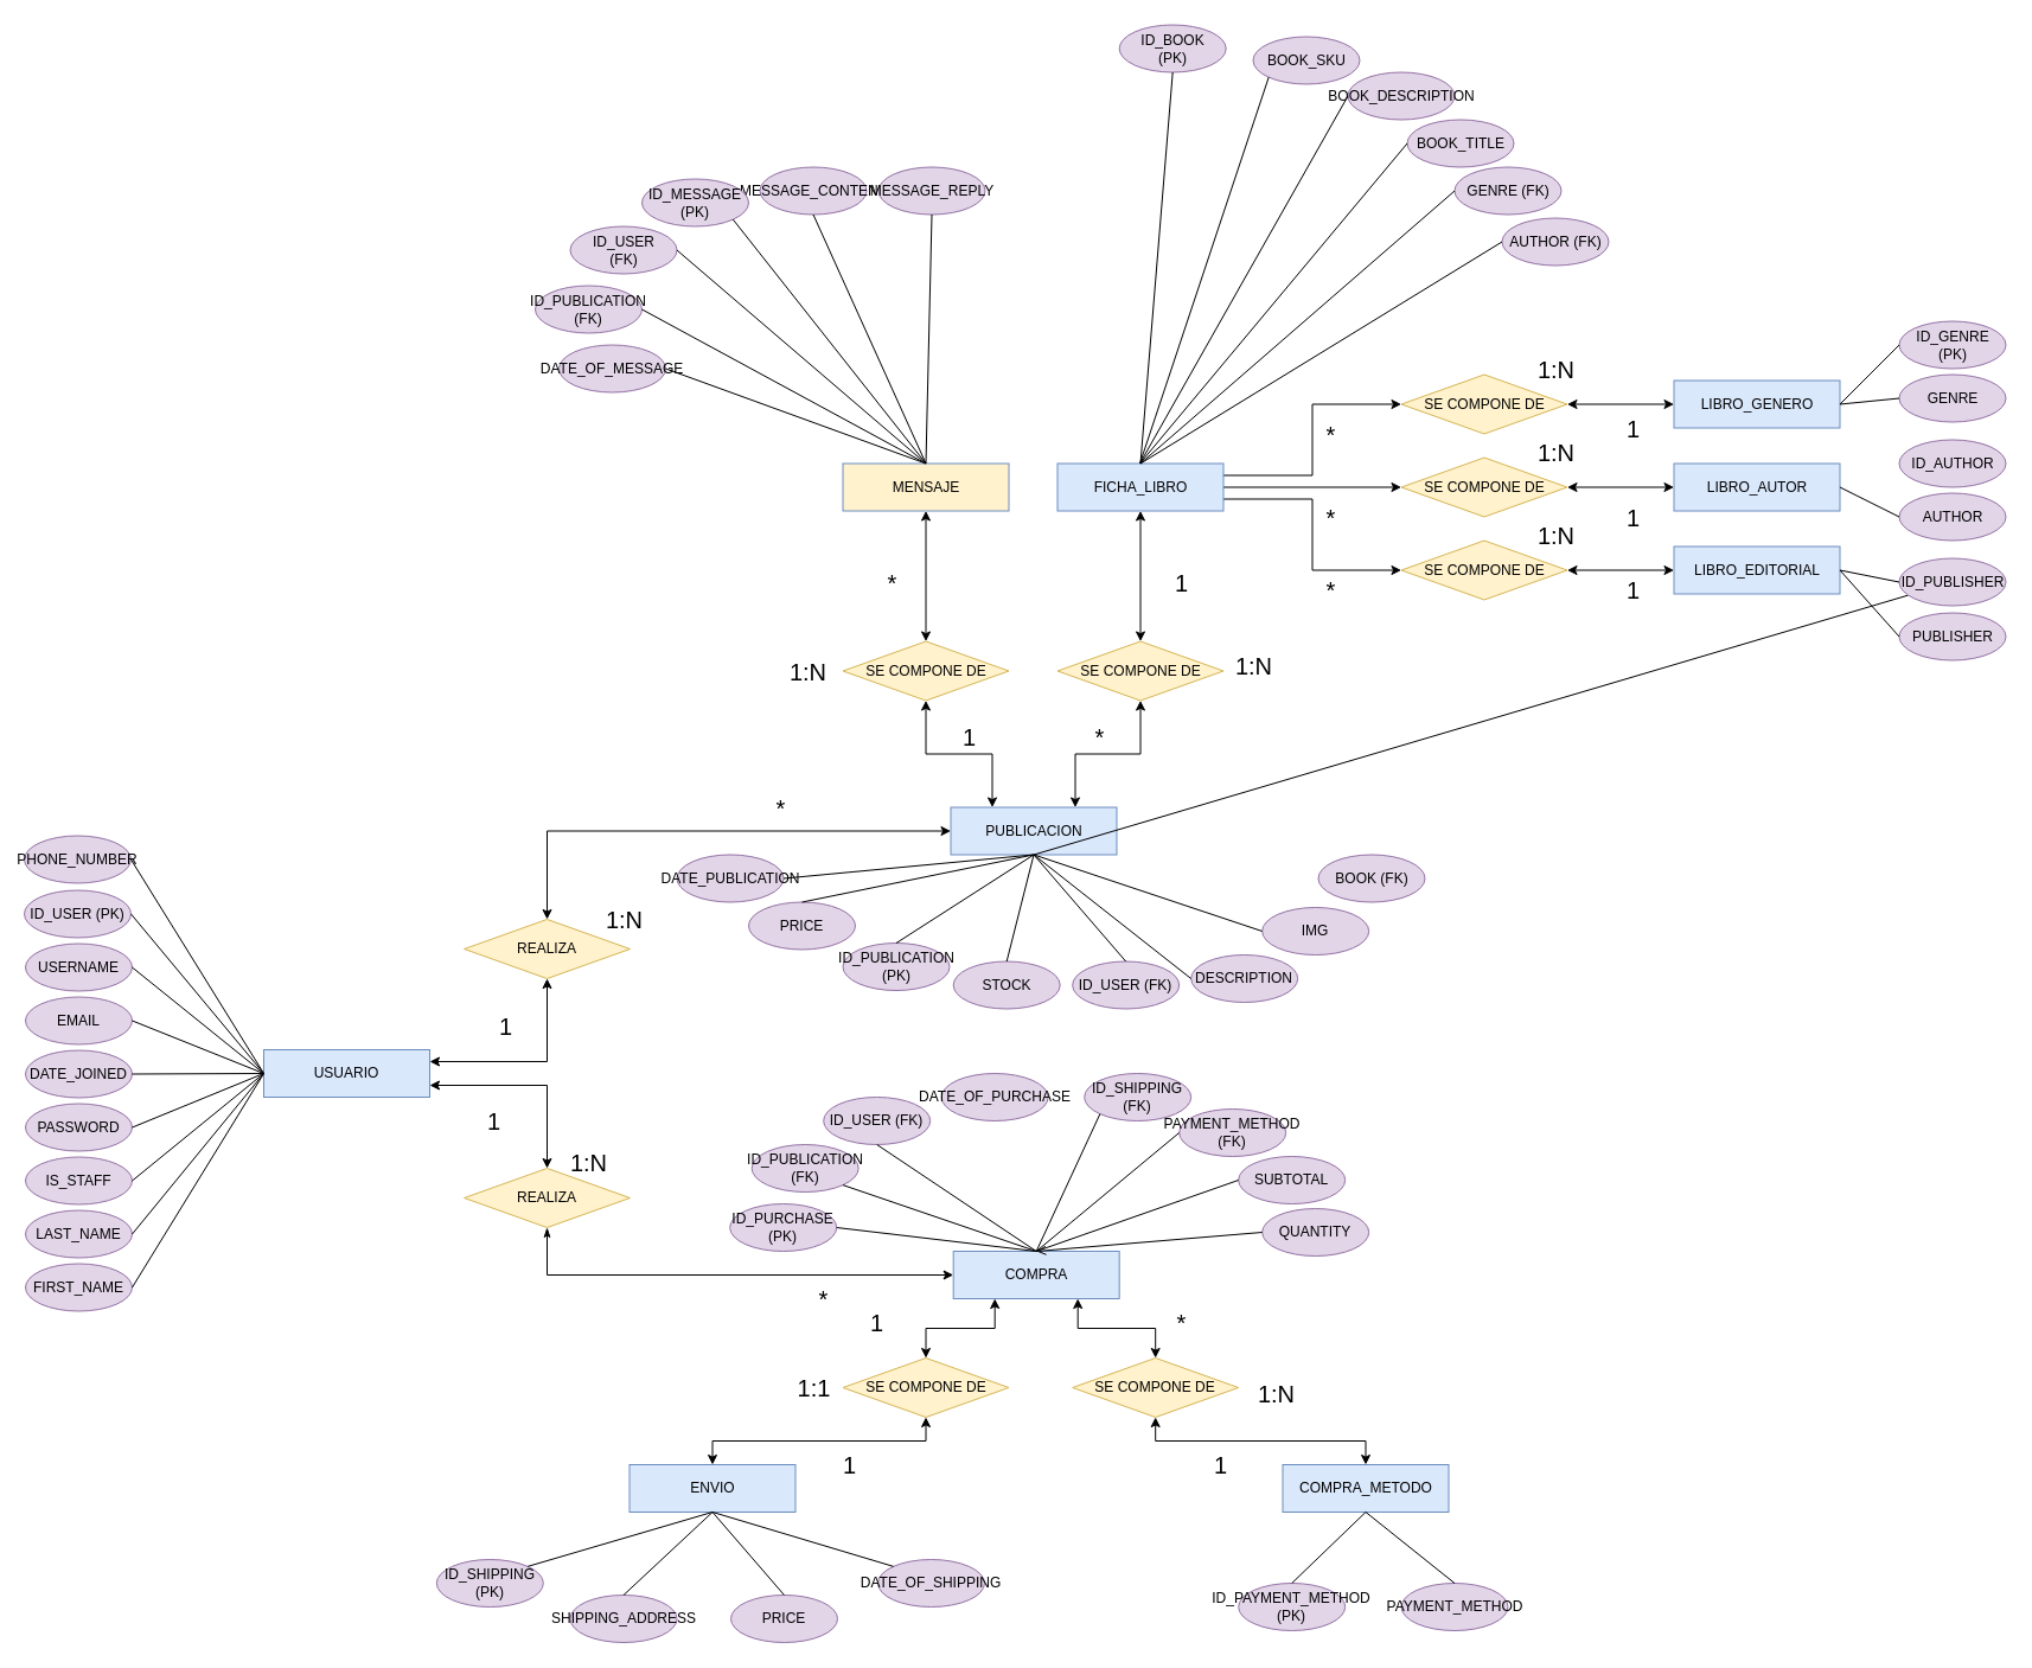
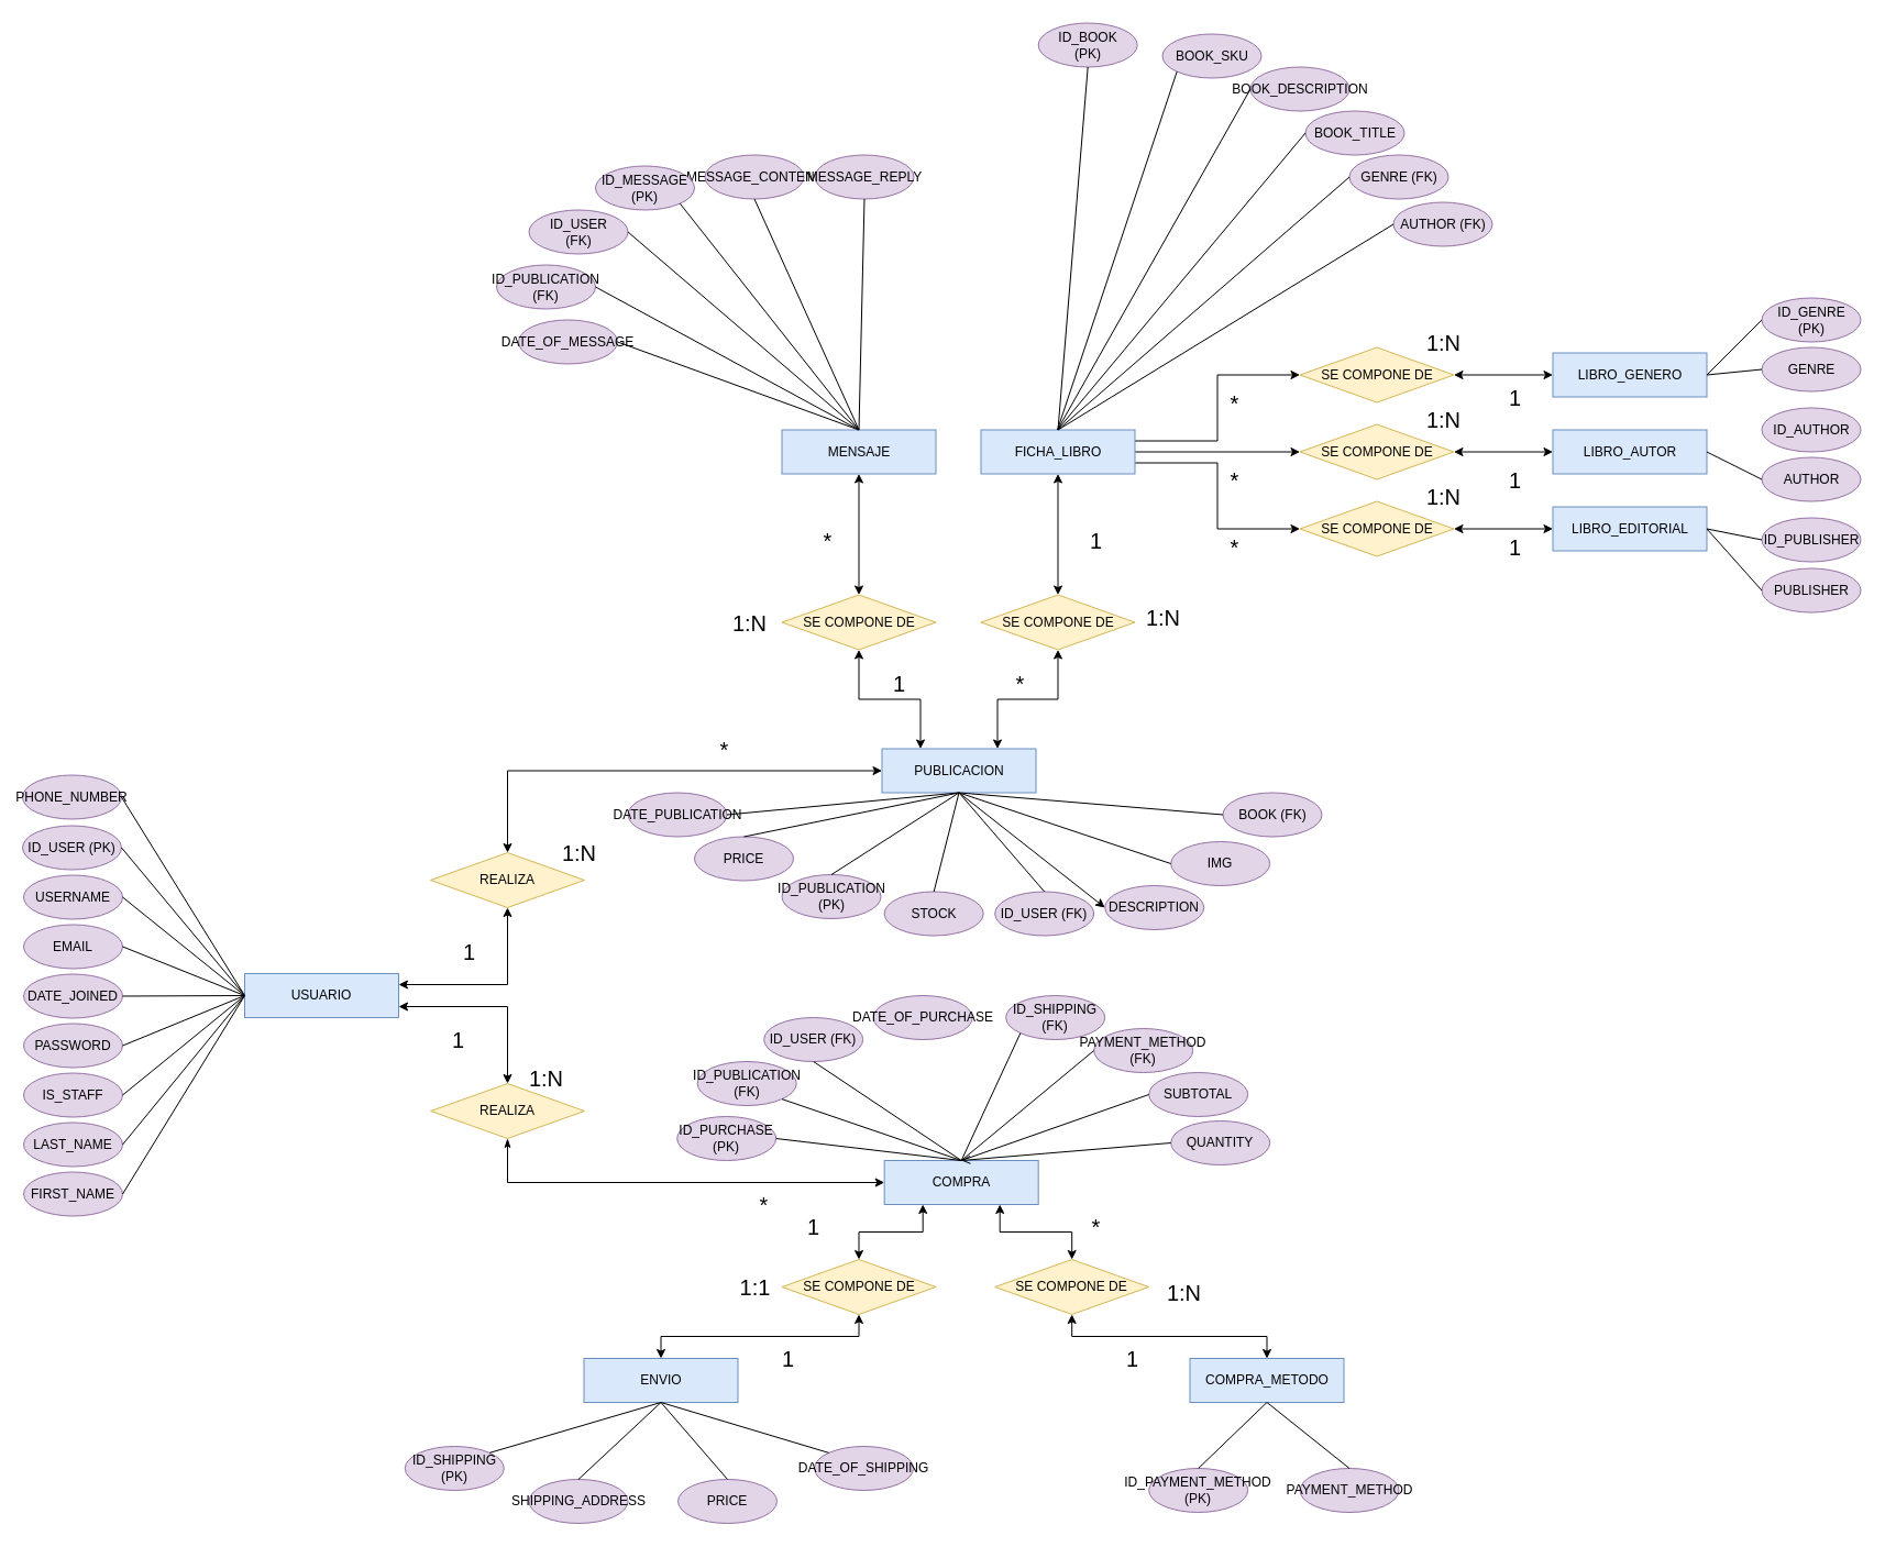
- <mxCell id="33" value="MENSAJE" style="rounded=0;whiteSpace=wrap;html=1;fillColor=#fff2cc;strokeColor=#6c8ebf;" parent="1" vertex="1"><mxGeometry x="710.5" y="390.5" width="140" height="40" as="geometry" /></mxCell>
+ <mxCell id="33" value="MENSAJE" style="rounded=0;whiteSpace=wrap;html=1;fillColor=#dae8fc;strokeColor=#6c8ebf;" parent="1" vertex="1"><mxGeometry x="710.5" y="390.5" width="140" height="40" as="geometry" /></mxCell>
- <mxCell id="102" value="" style="endArrow=none;html=1;rounded=0;exitX=0.5;exitY=1;exitDx=0;exitDy=0;" parent="1" source="25" target="135" edge="1"><mxGeometry width="50" height="50" relative="1" as="geometry"><mxPoint x="881.5" y="730.5" as="sourcePoint" /><mxPoint x="1086.5" y="830.5" as="targetPoint" /></mxGeometry></mxCell>
+ <mxCell id="102" value="" style="endArrow=none;html=1;rounded=0;entryX=0;entryY=0.5;entryDx=0;entryDy=0;exitX=0.5;exitY=1;exitDx=0;exitDy=0;" parent="1" source="25" target="101" edge="1"><mxGeometry width="50" height="50" relative="1" as="geometry"><mxPoint x="881.5" y="730.5" as="sourcePoint" /><mxPoint x="1086.5" y="830.5" as="targetPoint" /></mxGeometry></mxCell>
- <mxCell id="48" value="" style="endArrow=none;html=1;rounded=0;entryX=0;entryY=0.5;entryDx=0;entryDy=0;exitX=0.5;exitY=1;exitDx=0;exitDy=0;" parent="1" source="25" target="28" edge="1"><mxGeometry width="50" height="50" relative="1" as="geometry"><mxPoint x="881.5" y="730.5" as="sourcePoint" /><mxPoint x="1011.5" y="805.5" as="targetPoint" /></mxGeometry></mxCell>
+ <mxCell id="48" value="" style="endArrow=classic;html=1;rounded=0;entryX=0;entryY=0.5;entryDx=0;entryDy=0;exitX=0.5;exitY=1;exitDx=0;exitDy=0;" parent="1" source="25" target="28" edge="1"><mxGeometry width="50" height="50" relative="1" as="geometry"><mxPoint x="881.5" y="730.5" as="sourcePoint" /><mxPoint x="1011.5" y="805.5" as="targetPoint" /></mxGeometry></mxCell>
